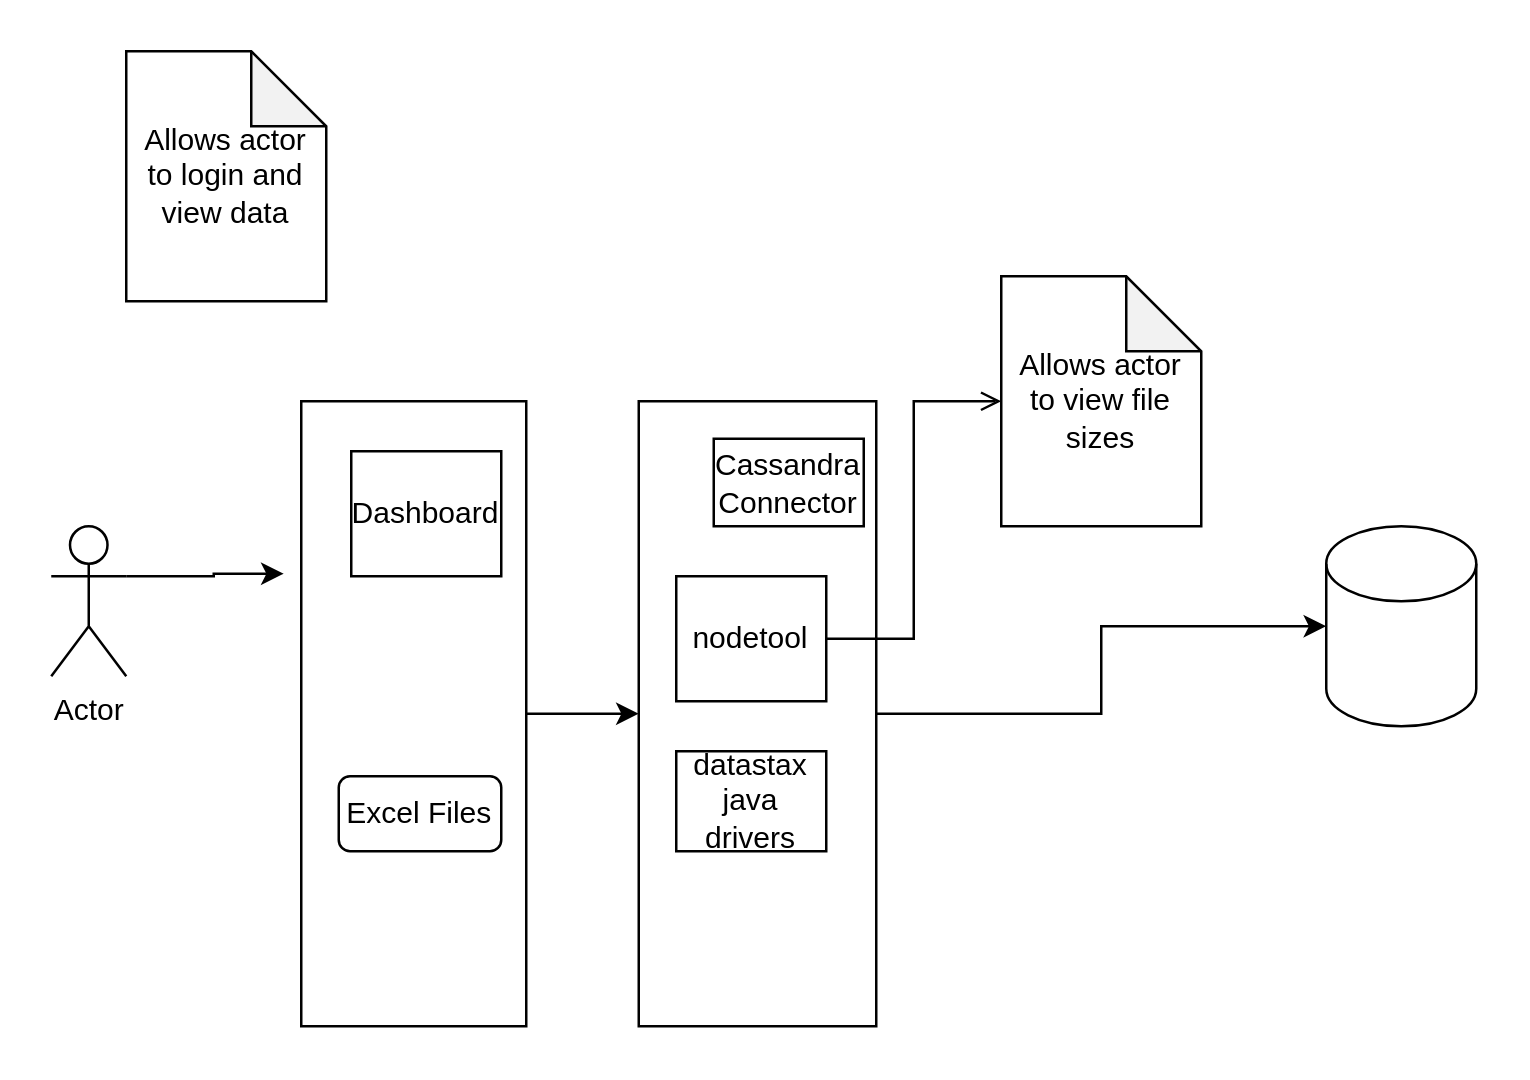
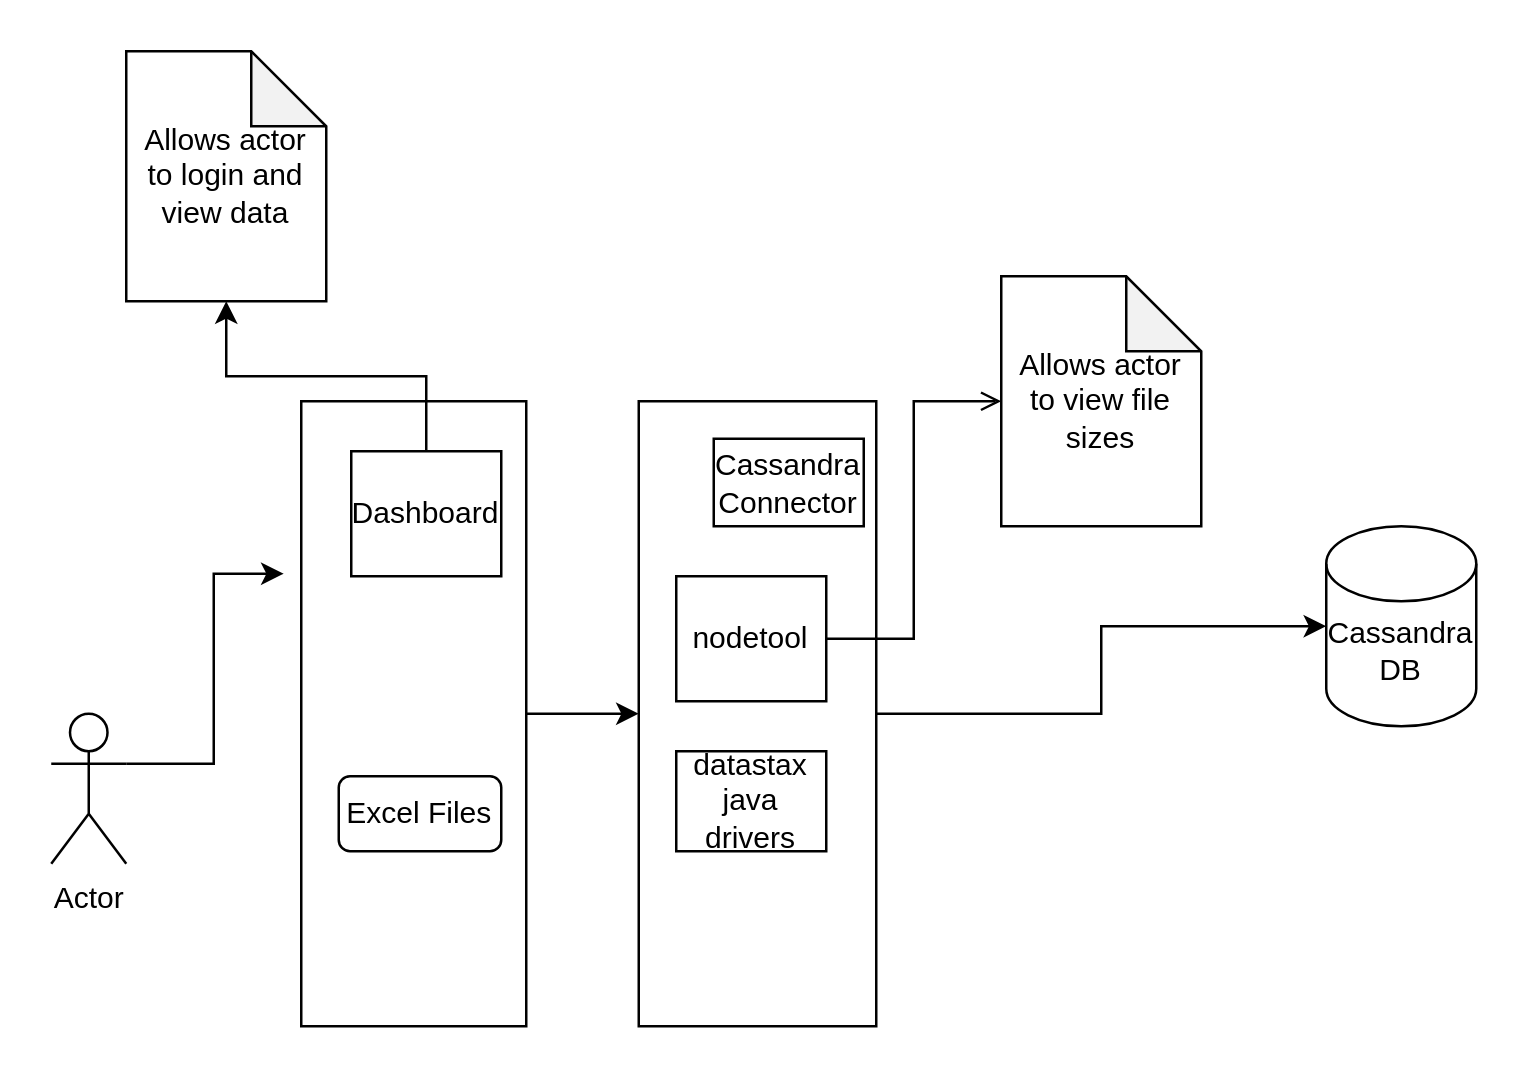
+ <mxCell id="8" style="edgeStyle=orthogonalEdgeStyle;rounded=0;orthogonalLoop=1;jettySize=auto;html=1;exitX=0.5;exitY=0;exitDx=0;exitDy=0;entryX=0.5;entryY=1;entryDx=0;entryDy=0;entryPerimeter=0;" edge="1" parent="1" source="9" target="17"><mxGeometry relative="1" as="geometry" /></mxCell>
- <mxCell id="4" value="Actor" style="shape=umlActor;verticalLabelPosition=bottom;verticalAlign=top;html=1;outlineConnect=0;" vertex="1" parent="1"><mxGeometry x="20" y="210" width="30" height="60" as="geometry" /></mxCell>
+ <mxCell id="4" value="Actor" style="shape=umlActor;verticalLabelPosition=bottom;verticalAlign=top;html=1;outlineConnect=0;" vertex="1" parent="1"><mxGeometry x="20" y="285" width="30" height="60" as="geometry" /></mxCell>
+ <mxCell id="6" value="Cassandra DB" style="text;html=1;strokeColor=none;fillColor=none;align=center;verticalAlign=middle;whiteSpace=wrap;rounded=0;" vertex="1" parent="1"><mxGeometry x="540" y="250" width="40" height="20" as="geometry" /></mxCell>
